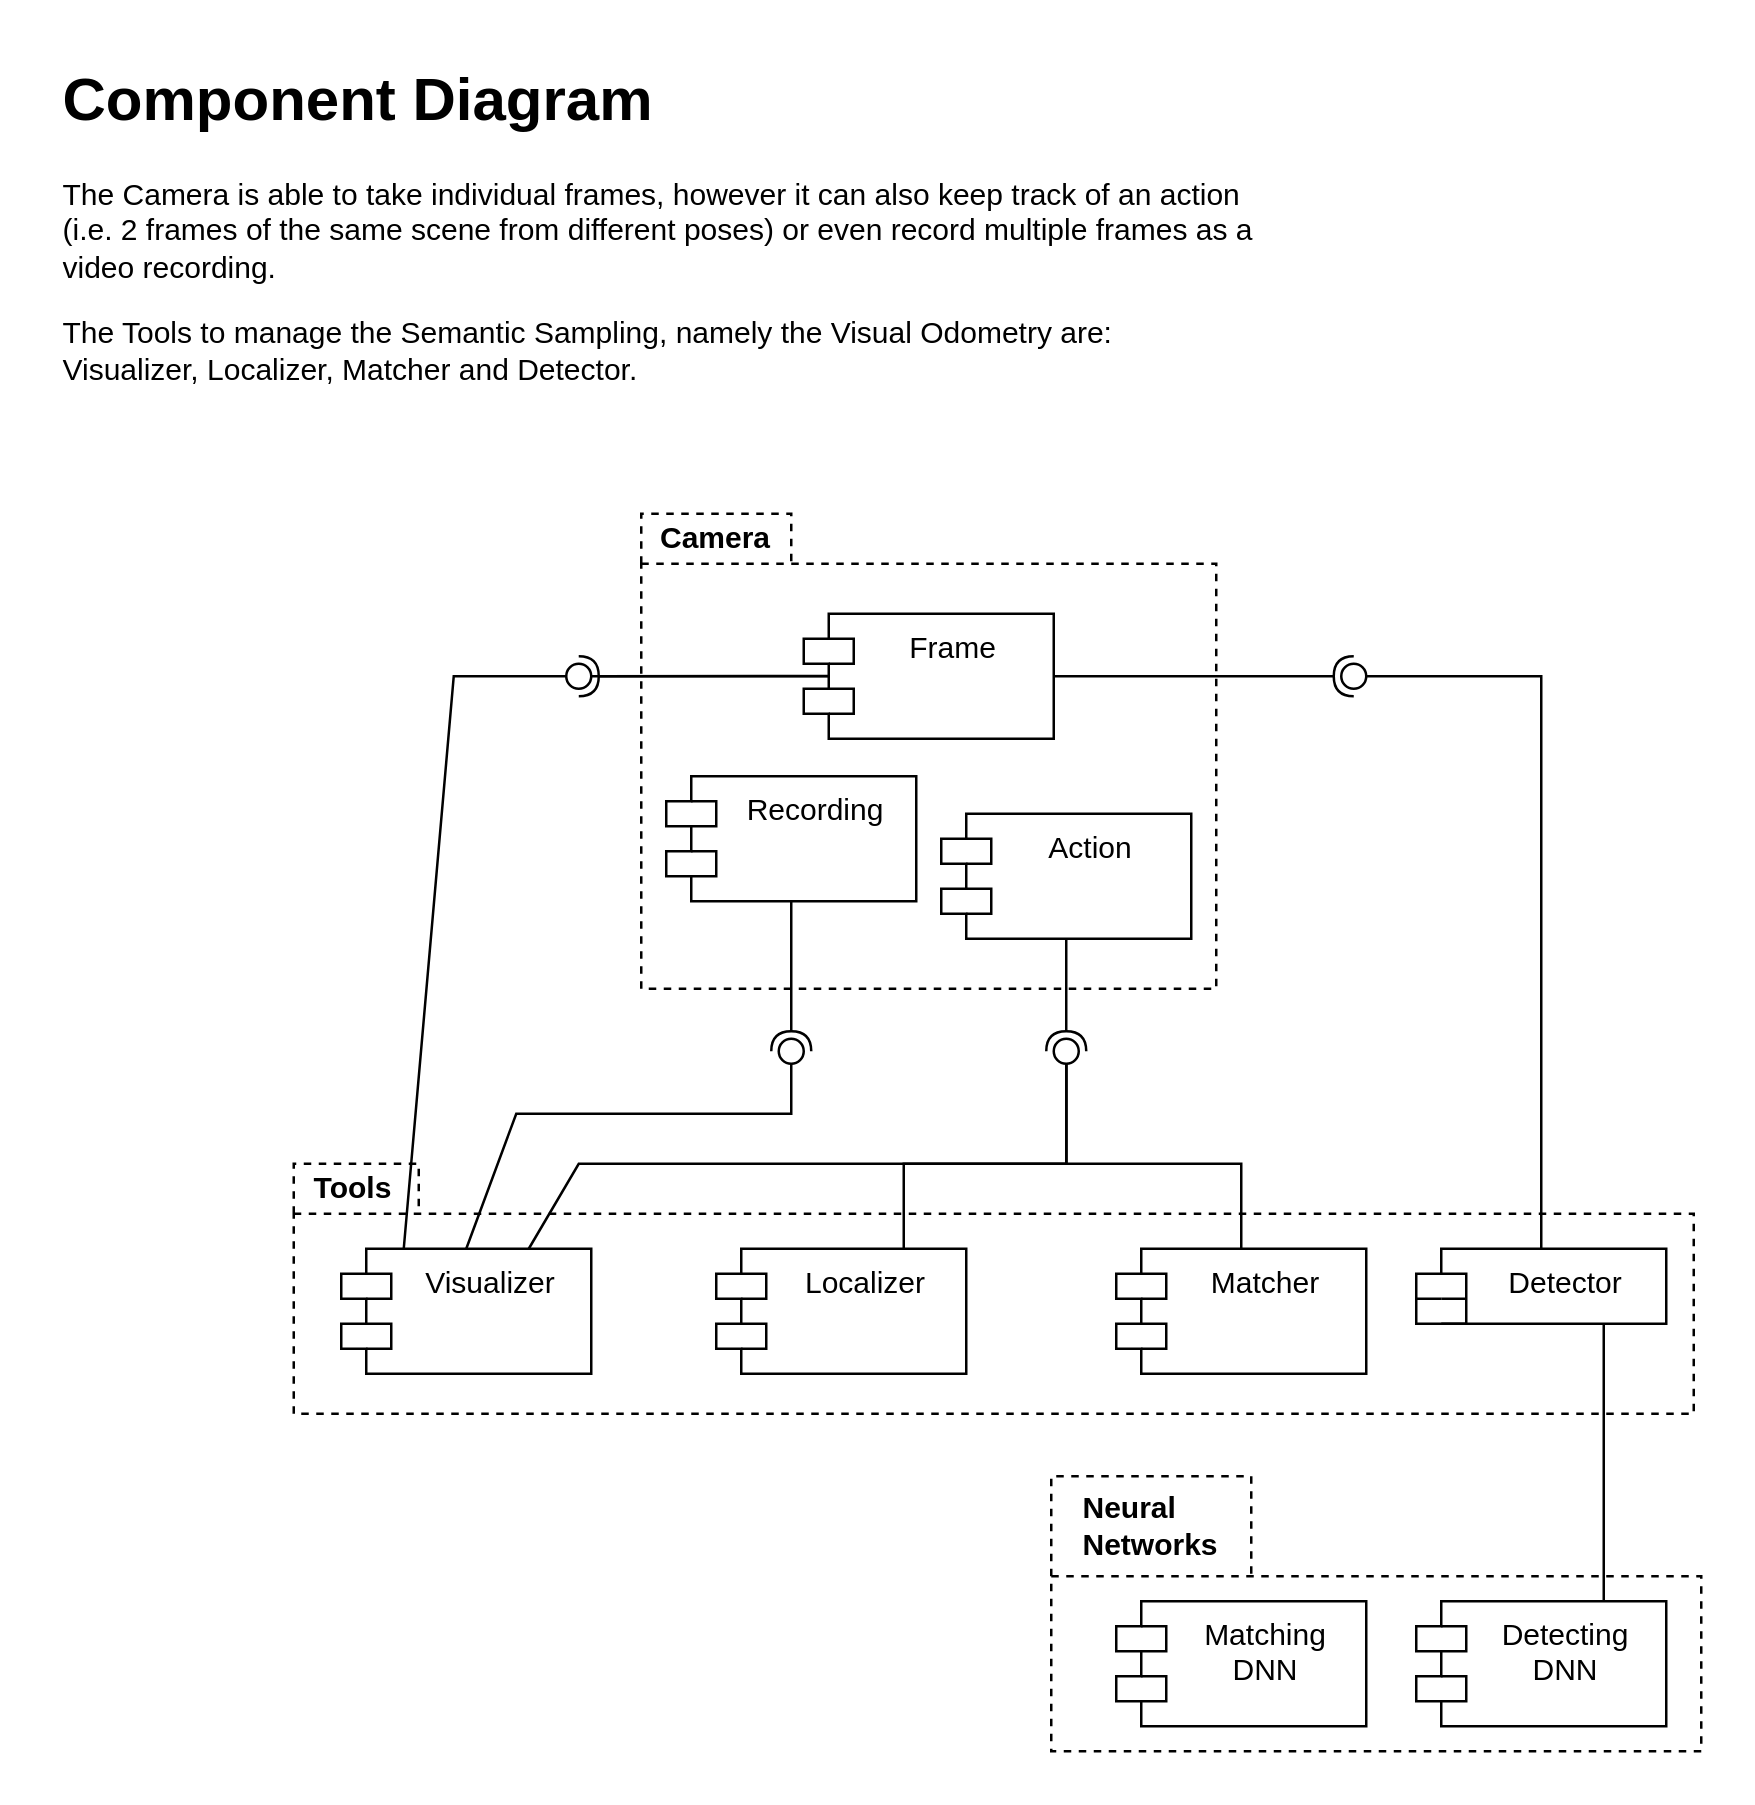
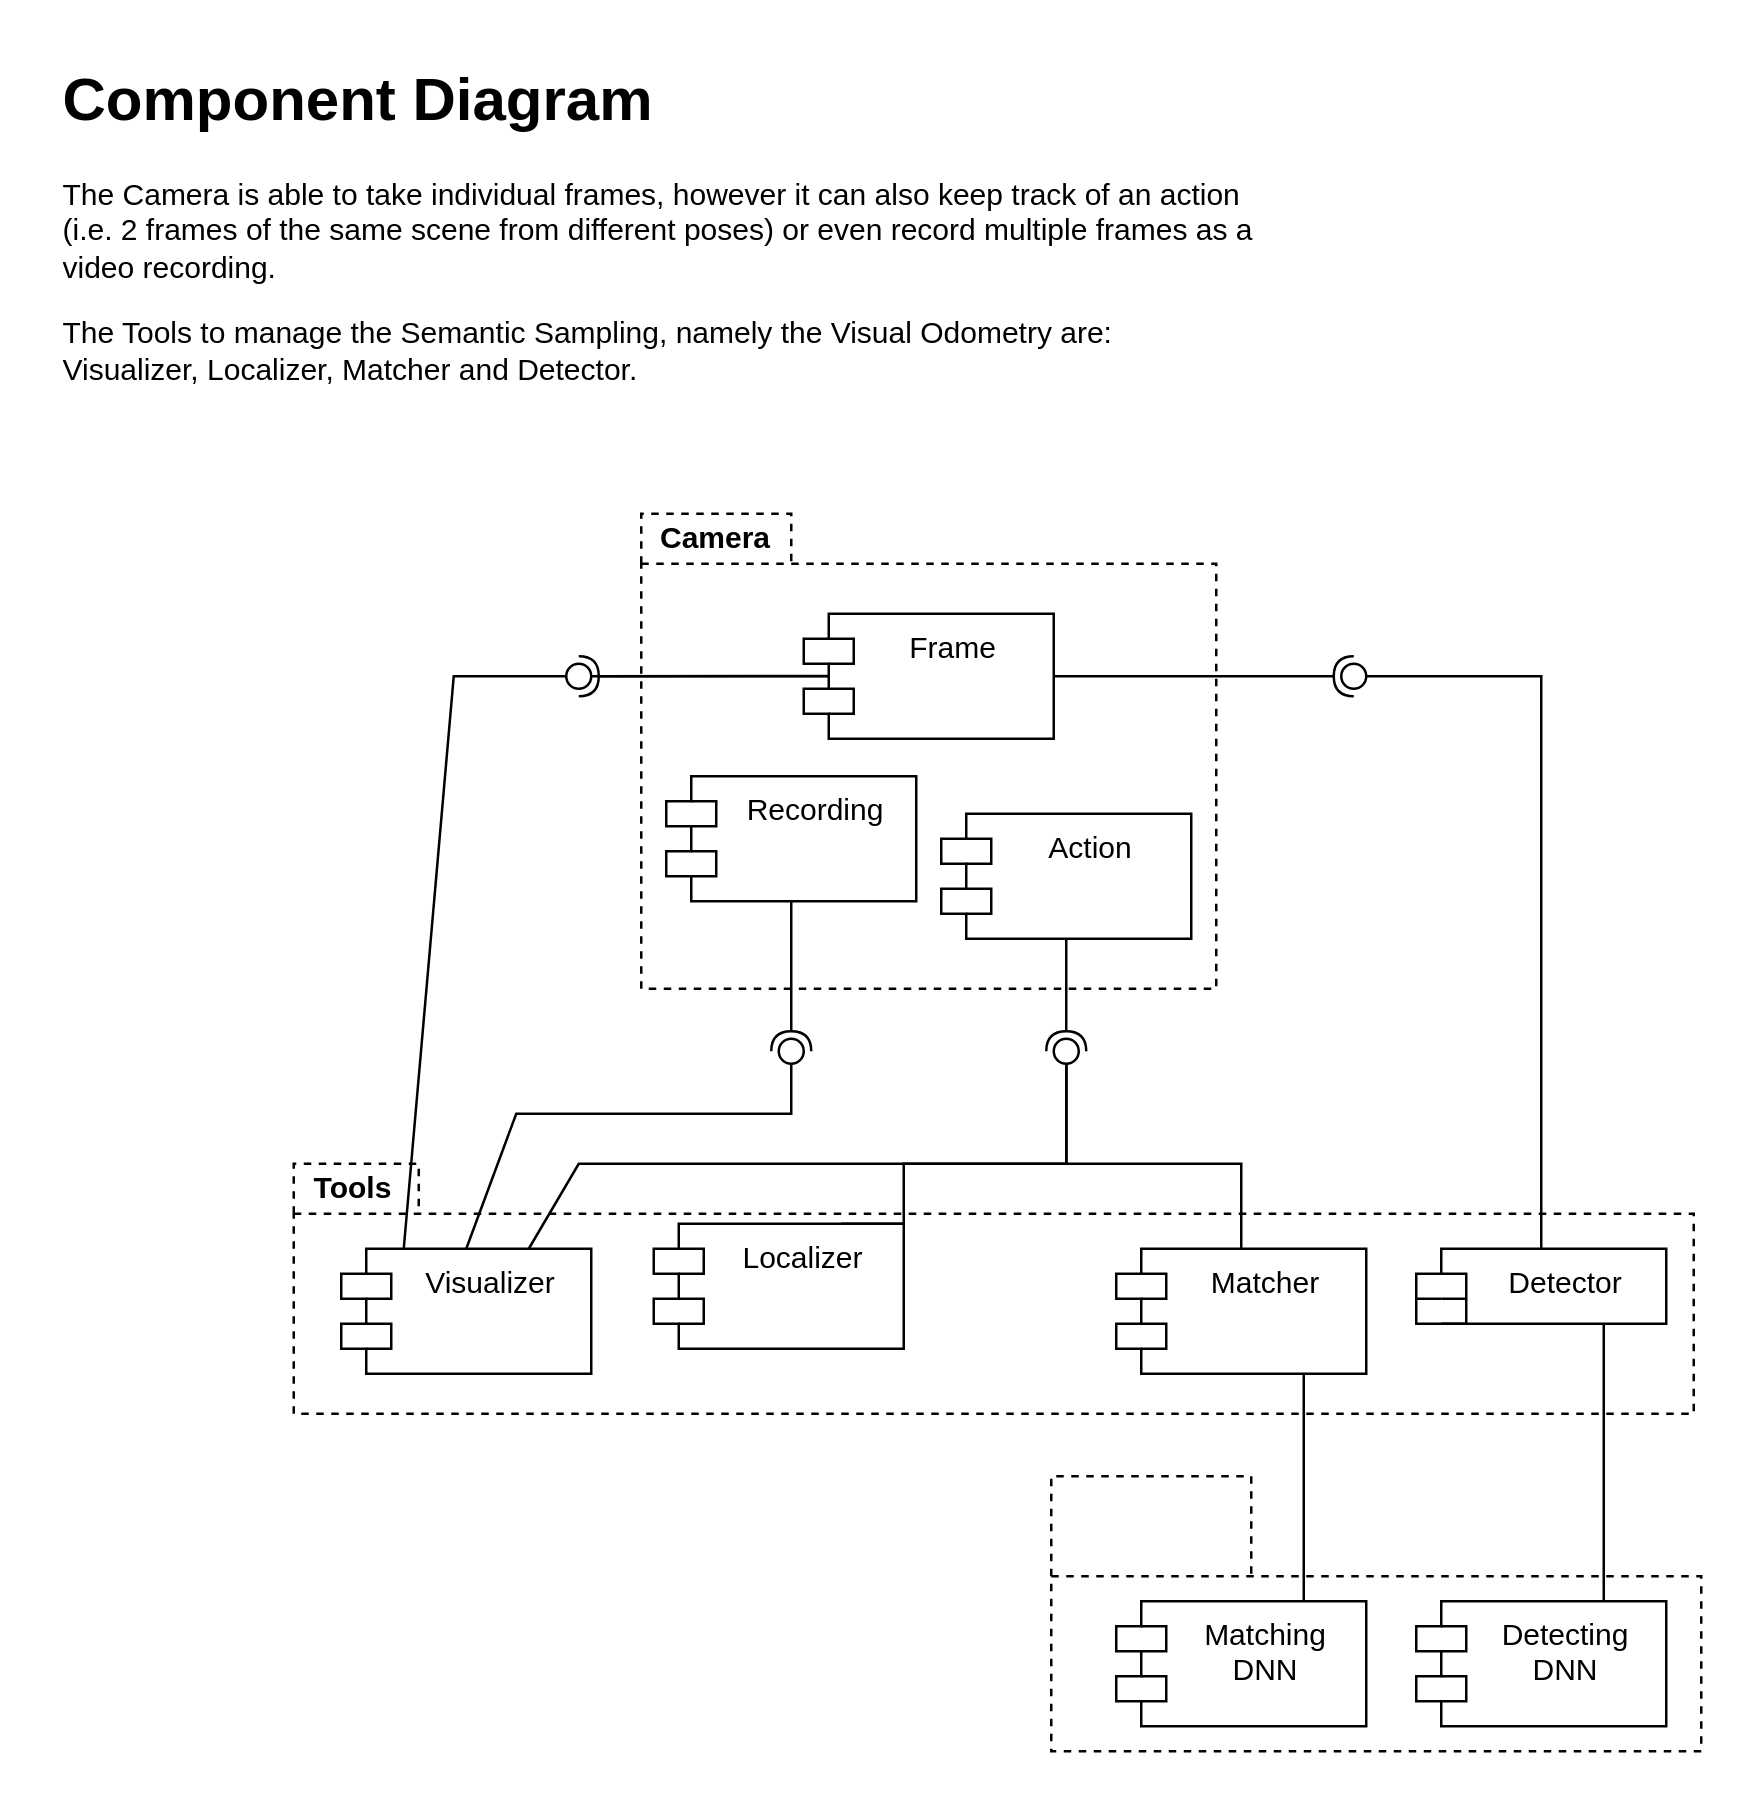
- <mxCell id="16" value="Localizer" style="shape=module;align=left;spacingLeft=20;align=center;verticalAlign=top;" parent="1" vertex="1"><mxGeometry x="286" y="499" width="100" height="50" as="geometry" /></mxCell>
+ <mxCell id="16" value="Localizer" style="shape=module;align=left;spacingLeft=20;align=center;verticalAlign=top;" parent="1" vertex="1"><mxGeometry x="261" y="489" width="100" height="50" as="geometry" /></mxCell>
+ <mxCell id="8" style="edgeStyle=orthogonalEdgeStyle;rounded=0;orthogonalLoop=1;jettySize=auto;html=1;exitX=0.75;exitY=1;exitDx=0;exitDy=0;entryX=0.75;entryY=0;entryDx=0;entryDy=0;endArrow=none;endFill=0;" parent="1" source="9" target="32" edge="1"><mxGeometry relative="1" as="geometry" /></mxCell>
- <mxCell id="34" value="Neural&lt;br&gt;Networks" style="text;html=1;strokeColor=none;fillColor=none;align=left;verticalAlign=middle;whiteSpace=wrap;rounded=0;fontStyle=1" parent="1" vertex="1"><mxGeometry x="431" y="595" width="60" height="30" as="geometry" /></mxCell>
